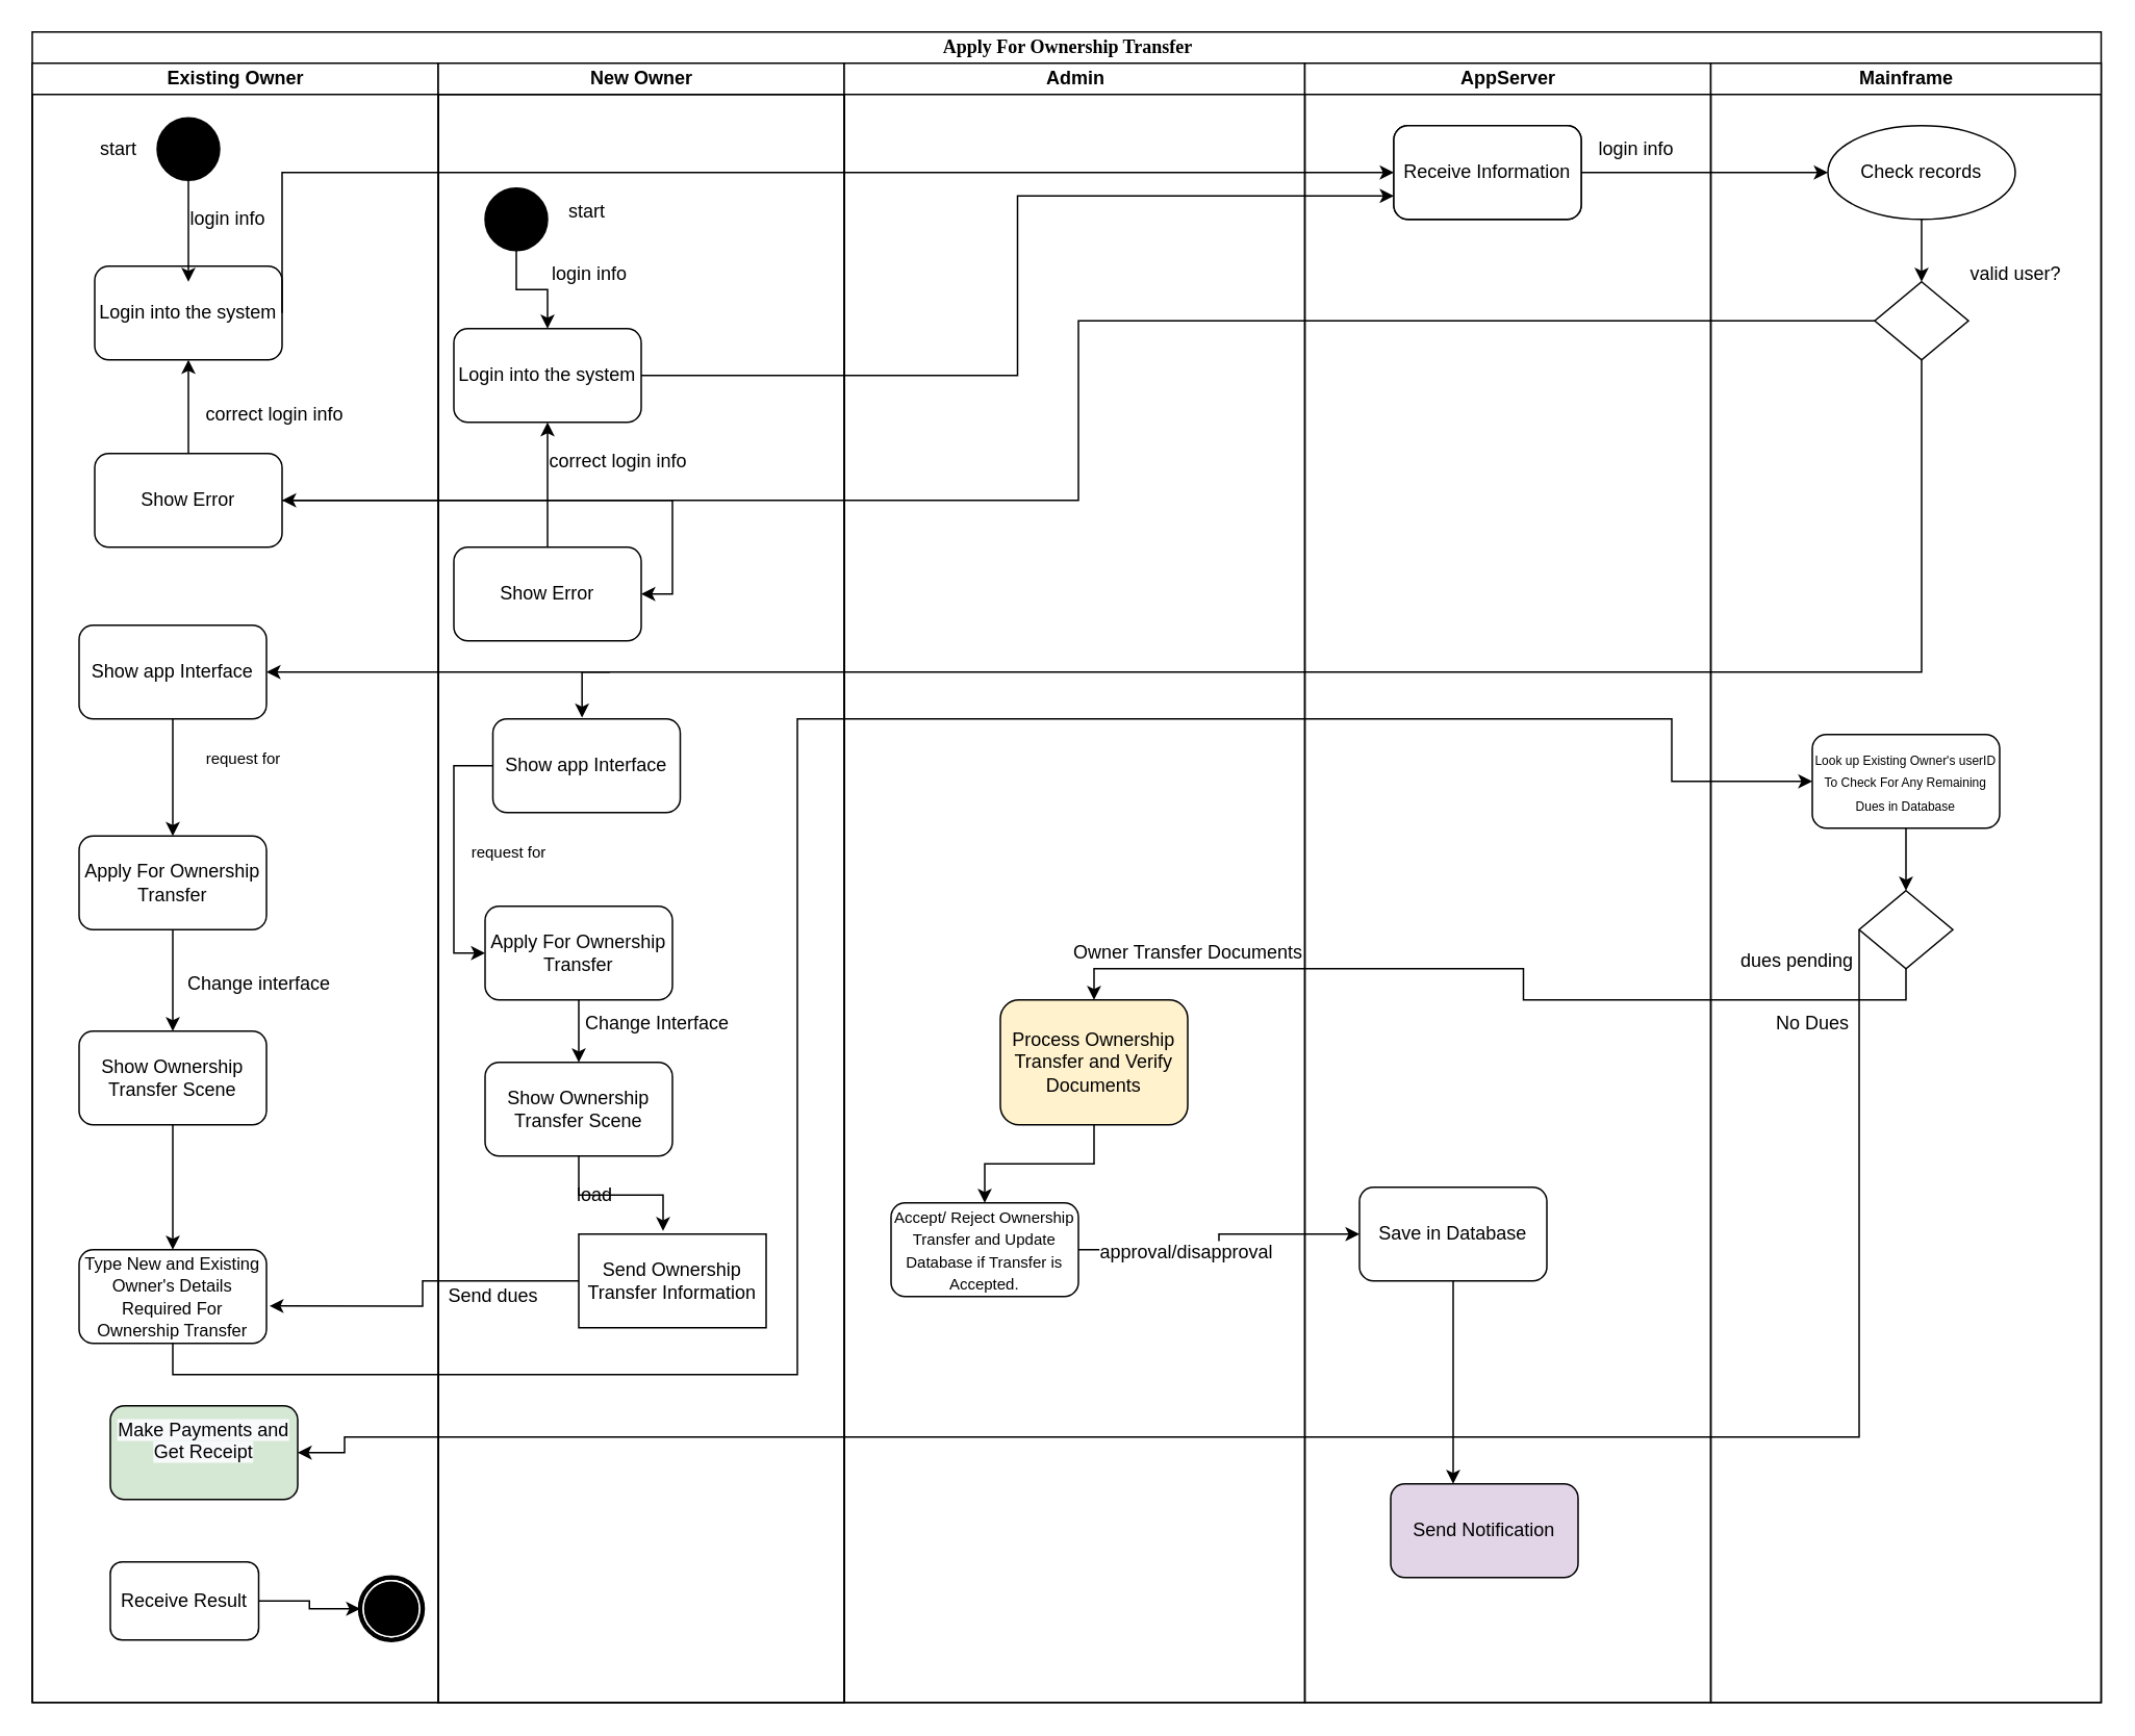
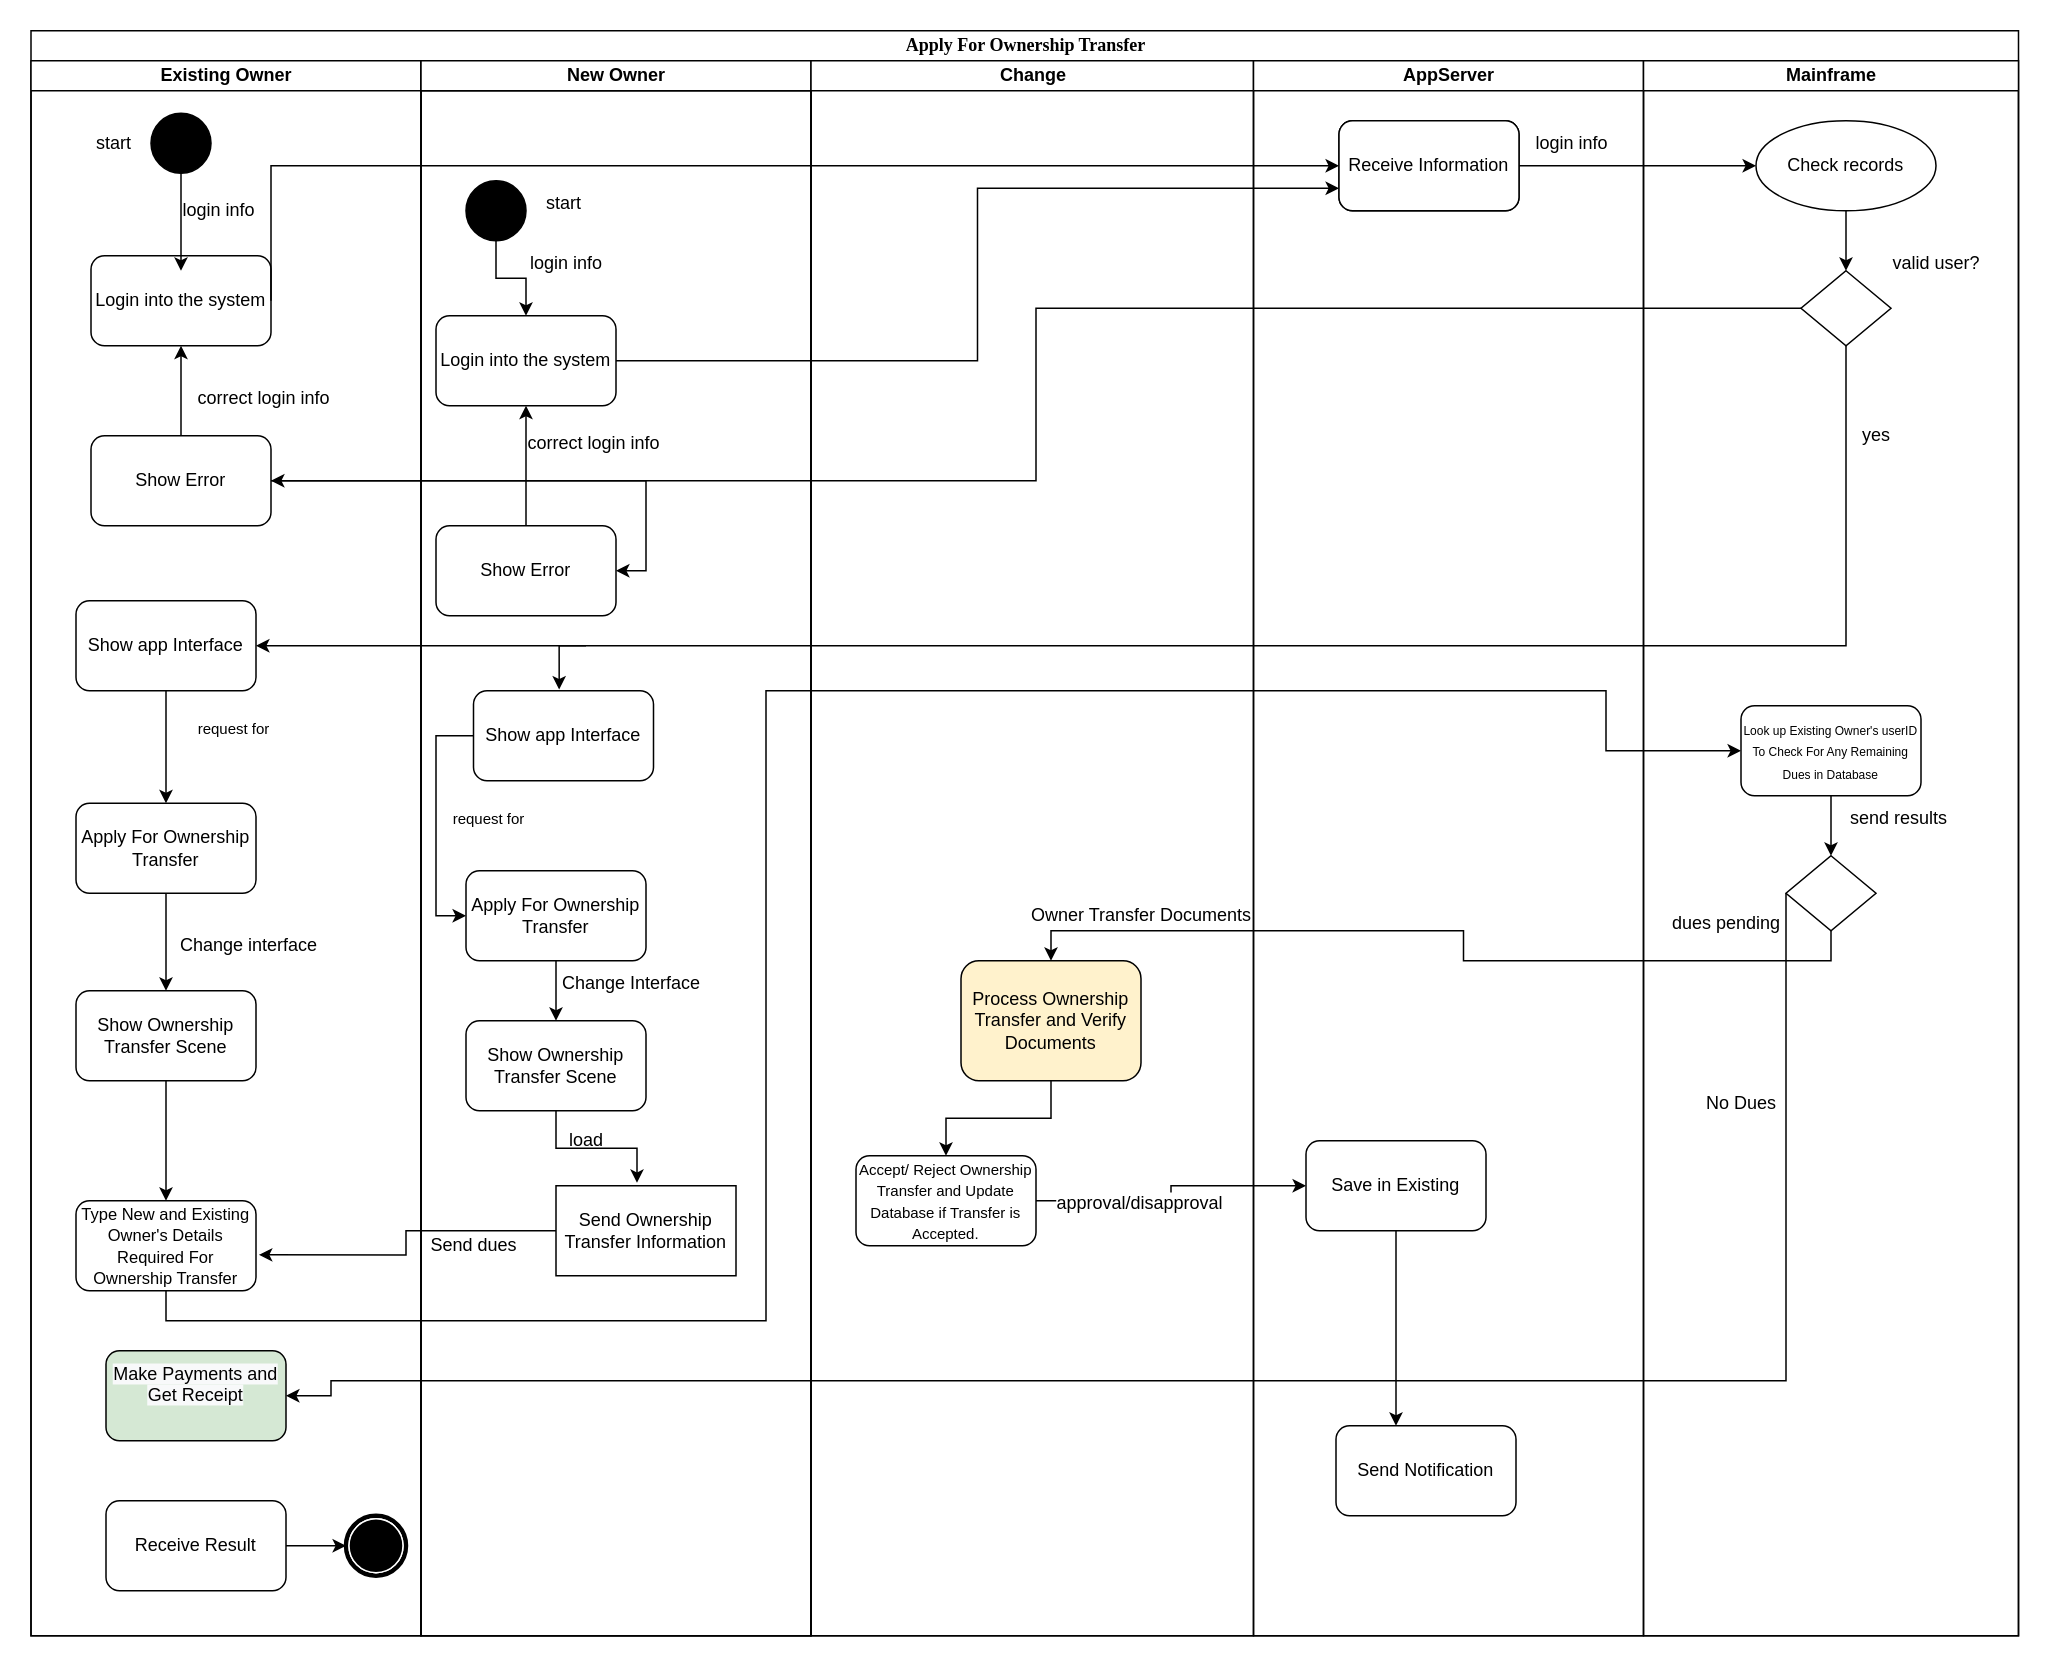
- <mxCell id="45" value="Admin" style="swimlane;html=1;startSize=20;" vertex="1" parent="2"><mxGeometry x="520" y="20" width="295" height="1050" as="geometry" /></mxCell>
+ <mxCell id="45" value="Change" style="swimlane;html=1;startSize=20;" vertex="1" parent="2"><mxGeometry x="520" y="20" width="295" height="1050" as="geometry" /></mxCell>
+ <mxCell id="72" value="yes" style="text;html=1;align=center;verticalAlign=middle;resizable=0;points=[];autosize=1;strokeColor=none;fillColor=none;" vertex="1" parent="1"><mxGeometry x="1230" y="275" width="40" height="30" as="geometry" /></mxCell>
+ <mxCell id="68" value="send results" style="text;html=1;align=center;verticalAlign=middle;resizable=0;points=[];autosize=1;strokeColor=none;fillColor=none;fontSize=12;" vertex="1" parent="60"><mxGeometry x="125" y="490" width="90" height="30" as="geometry" /></mxCell>
- <mxCell id="69" value="No Dues" style="text;html=1;align=center;verticalAlign=middle;resizable=0;points=[];autosize=1;strokeColor=none;fillColor=none;fontSize=12;" vertex="1" parent="60"><mxGeometry x="30" y="600" width="70" height="30" as="geometry" /></mxCell>
+ <mxCell id="69" value="No Dues" style="text;html=1;align=center;verticalAlign=middle;resizable=0;points=[];autosize=1;strokeColor=none;fillColor=none;fontSize=12;" vertex="1" parent="60"><mxGeometry x="30" y="680" width="70" height="30" as="geometry" /></mxCell>
- <mxCell id="74" value="load" style="text;html=1;align=center;verticalAlign=middle;resizable=0;points=[];autosize=1;strokeColor=none;fillColor=none;fontSize=12;" vertex="1" parent="1"><mxGeometry x="355" y="750" width="50" height="30" as="geometry" /></mxCell>
+ <mxCell id="74" value="load" style="text;html=1;align=center;verticalAlign=middle;resizable=0;points=[];autosize=1;strokeColor=none;fillColor=none;fontSize=12;" vertex="1" parent="1"><mxGeometry x="365" y="745" width="50" height="30" as="geometry" /></mxCell>
- <mxCell id="82" value="Save in Database" style="rounded=1;whiteSpace=wrap;html=1;fontSize=12;" vertex="1" parent="1"><mxGeometry x="870" y="760" width="120" height="60" as="geometry" /></mxCell>
+ <mxCell id="82" value="Save in Existing" style="rounded=1;whiteSpace=wrap;html=1;fontSize=12;" vertex="1" parent="1"><mxGeometry x="870" y="760" width="120" height="60" as="geometry" /></mxCell>
- <mxCell id="51" value="Send Notification" style="rounded=1;whiteSpace=wrap;html=1;fontSize=12;fillColor=#e1d5e7;" vertex="1" parent="47"><mxGeometry x="55" y="910" width="120" height="60" as="geometry" /></mxCell>
+ <mxCell id="51" value="Send Notification" style="rounded=1;whiteSpace=wrap;html=1;fontSize=12;" vertex="1" parent="47"><mxGeometry x="55" y="910" width="120" height="60" as="geometry" /></mxCell>
- <mxCell id="22" value="Receive Result" style="rounded=1;whiteSpace=wrap;html=1;fontSize=12;" vertex="1" parent="3"><mxGeometry x="50" y="960" width="95" height="50" as="geometry" /></mxCell>
+ <mxCell id="22" value="Receive Result" style="rounded=1;whiteSpace=wrap;html=1;fontSize=12;" vertex="1" parent="3"><mxGeometry x="50" y="960" width="120" height="60" as="geometry" /></mxCell>
